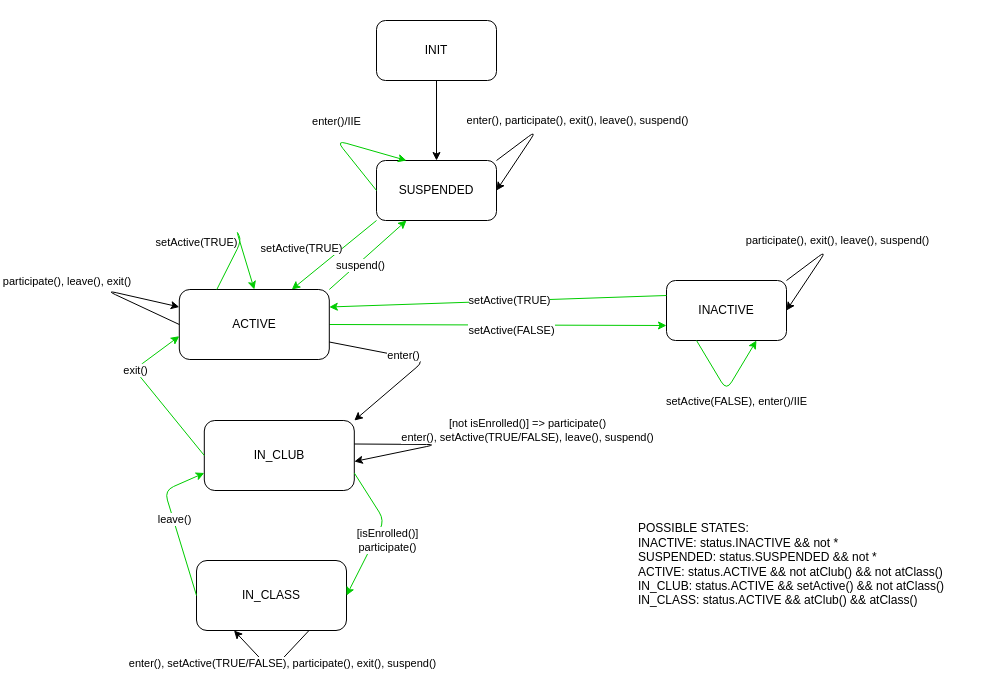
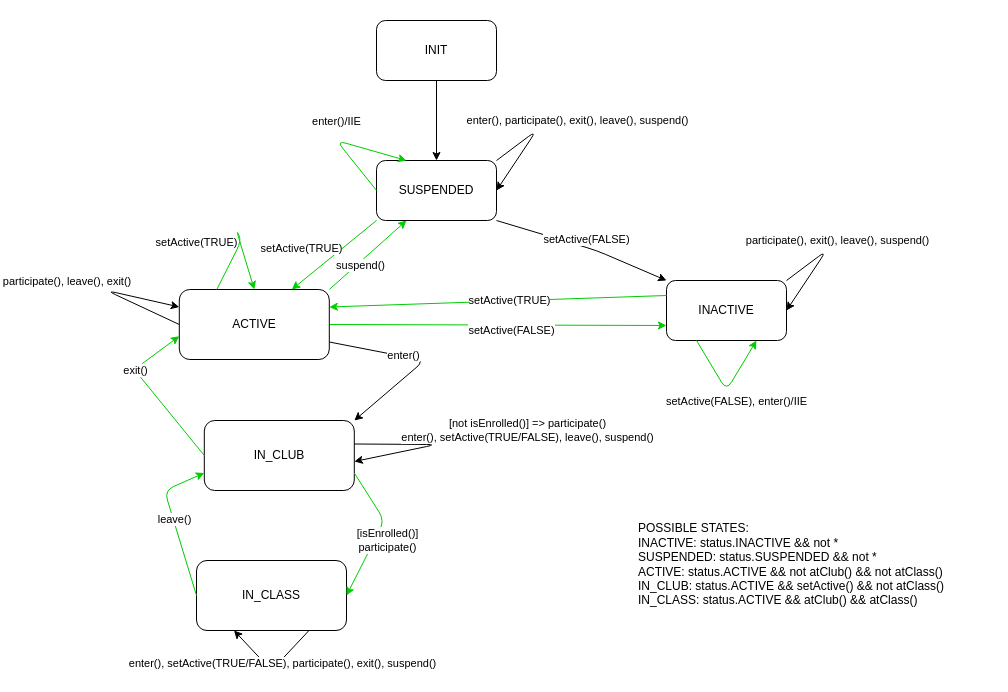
+ <mxCell id="13" value="" style="endArrow=classic;html=1;exitX=1;exitY=1;exitDx=0;exitDy=0;entryX=0;entryY=0;entryDx=0;entryDy=0;" parent="1" source="3" target="4" edge="1"><mxGeometry width="50" height="50" relative="1" as="geometry"><mxPoint x="340" y="340" as="sourcePoint" /><mxPoint x="390" y="290" as="targetPoint" /><Array as="points"><mxPoint x="510" y="250" /></Array></mxGeometry></mxCell>
+ <mxCell id="14" value="setActive(FALSE)" style="edgeLabel;html=1;align=center;verticalAlign=middle;resizable=0;points=[];" parent="13" vertex="1" connectable="0"><mxGeometry x="-0.138" y="-3" relative="1" as="geometry"><mxPoint x="16.15" y="-7.08" as="offset" /></mxGeometry></mxCell>
